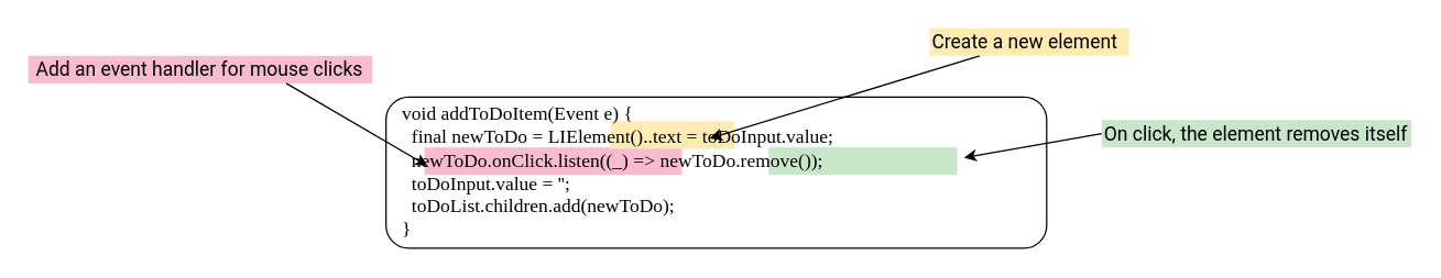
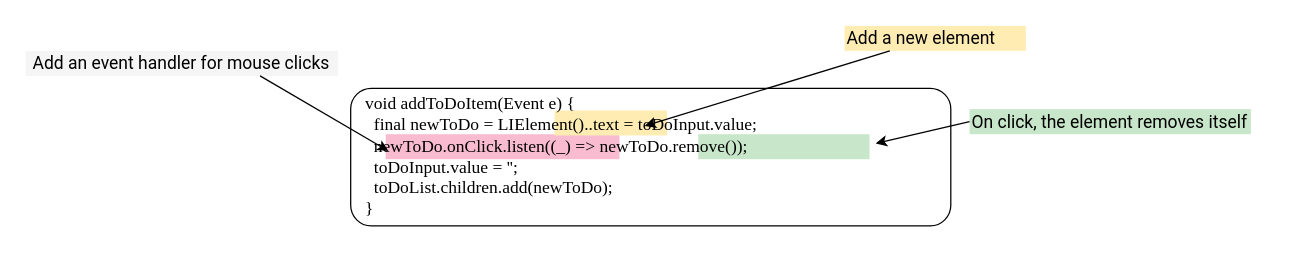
- <mxCell id="7" value="Create a new element" style="rounded=0;whiteSpace=wrap;html=1;fontFamily=Roboto;fontSource=https%3A%2F%2Ffonts.googleapis.com%2Fcss%3Ffamily%3DRoboto;fontSize=14;fillColor=#FFECB3;align=left;strokeColor=none;" parent="1" vertex="1"><mxGeometry x="675" y="20" width="145" height="20" as="geometry" /></mxCell>
+ <mxCell id="7" value="Add a new element" style="rounded=0;whiteSpace=wrap;html=1;fontFamily=Roboto;fontSource=https%3A%2F%2Ffonts.googleapis.com%2Fcss%3Ffamily%3DRoboto;fontSize=14;fillColor=#FFECB3;align=left;strokeColor=none;" parent="1" vertex="1"><mxGeometry x="675" y="20" width="145" height="20" as="geometry" /></mxCell>
- <mxCell id="6" value="Add an event handler for mouse clicks" style="rounded=0;whiteSpace=wrap;html=1;fontFamily=Roboto;fontSource=https%3A%2F%2Ffonts.googleapis.com%2Fcss%3Ffamily%3DRoboto;fontSize=14;fillColor=#F8BBD0;align=left;strokeColor=none;spacing=6;" parent="1" vertex="1"><mxGeometry x="20" y="40" width="250" height="20" as="geometry" /></mxCell>
+ <mxCell id="6" value="Add an event handler for mouse clicks" style="rounded=0;whiteSpace=wrap;html=1;fontFamily=Roboto;fontSource=https%3A%2F%2Ffonts.googleapis.com%2Fcss%3Ffamily%3DRoboto;fontSize=14;fillColor=#f5f5f5;align=left;strokeColor=none;spacing=6;" parent="1" vertex="1"><mxGeometry x="20" y="40" width="250" height="20" as="geometry" /></mxCell>
- <mxCell id="5" value="On click, the element removes itself" style="rounded=0;whiteSpace=wrap;html=1;fontFamily=Roboto;fontSource=https%3A%2F%2Ffonts.googleapis.com%2Fcss%3Ffamily%3DRoboto;fontSize=14;fillColor=#C8E6C9;align=left;strokeColor=none;" parent="1" vertex="1"><mxGeometry x="800" y="86.66" width="225" height="20" as="geometry" /></mxCell>
+ <mxCell id="5" value="On click, the element removes itself" style="rounded=0;whiteSpace=wrap;html=1;fontFamily=Roboto;fontSource=https%3A%2F%2Ffonts.googleapis.com%2Fcss%3Ffamily%3DRoboto;fontSize=14;fillColor=#C8E6C9;align=left;strokeColor=none;" parent="1" vertex="1"><mxGeometry x="775" y="86.66" width="225" height="20" as="geometry" /></mxCell>
